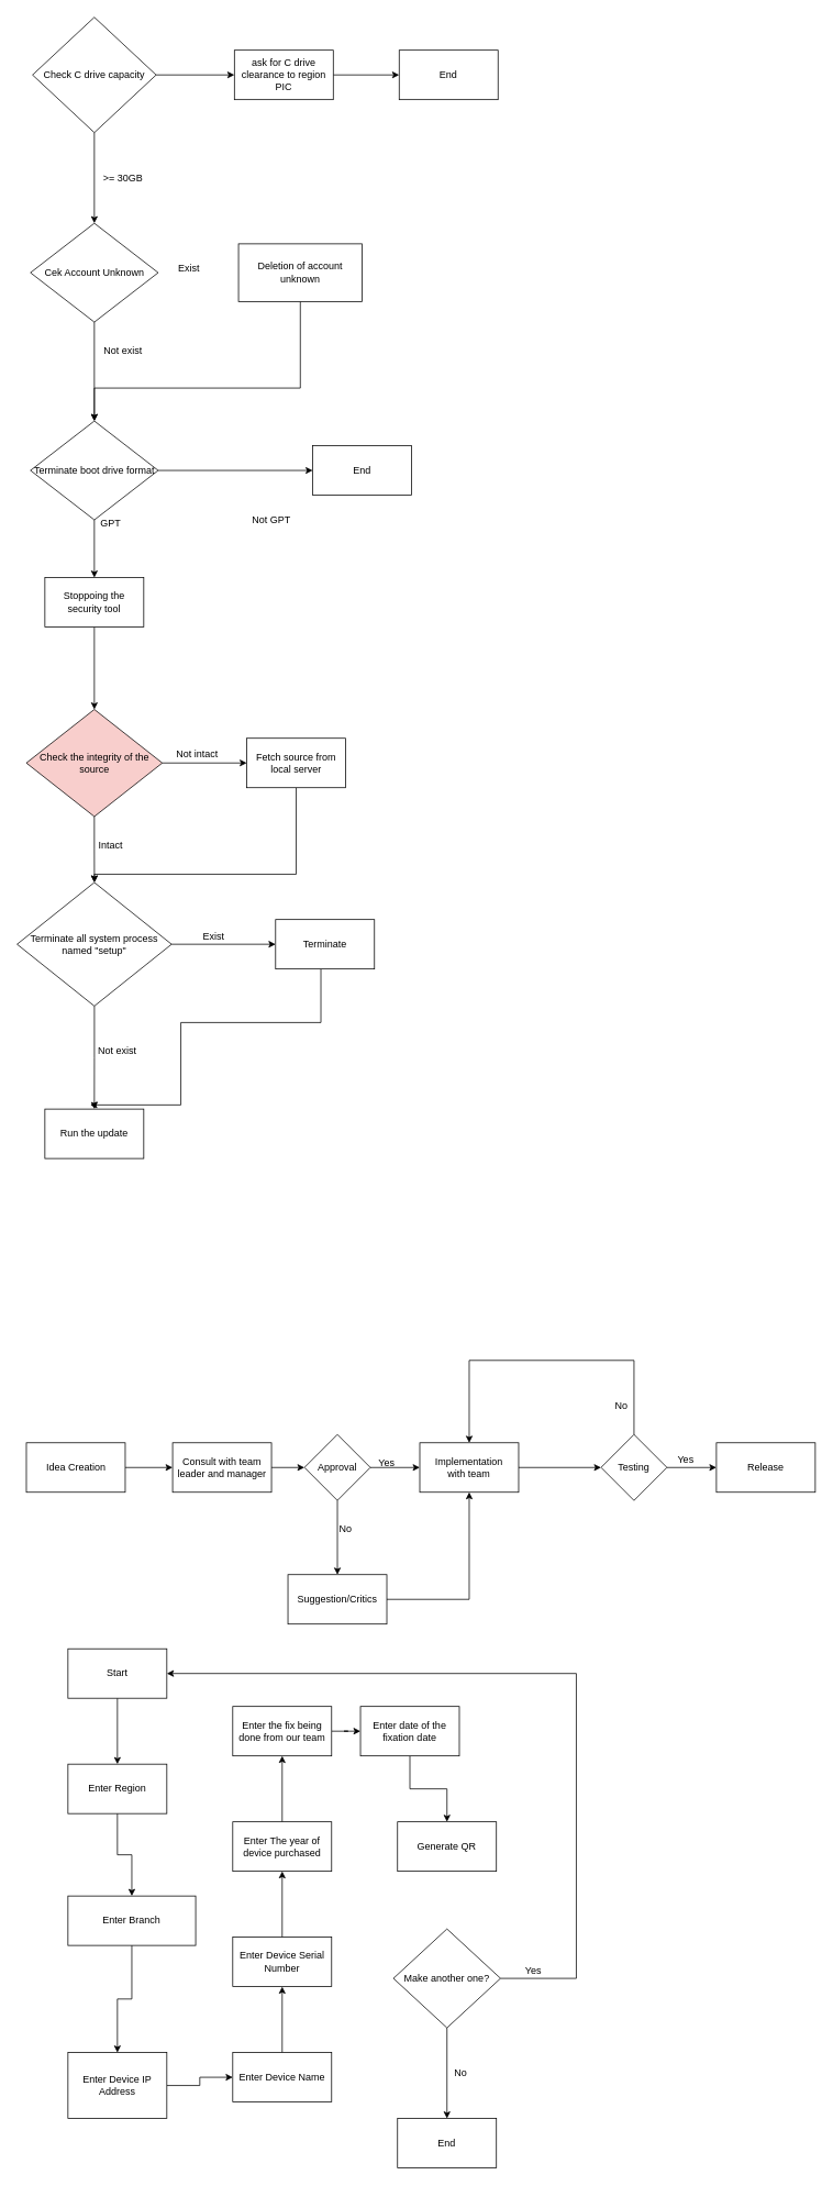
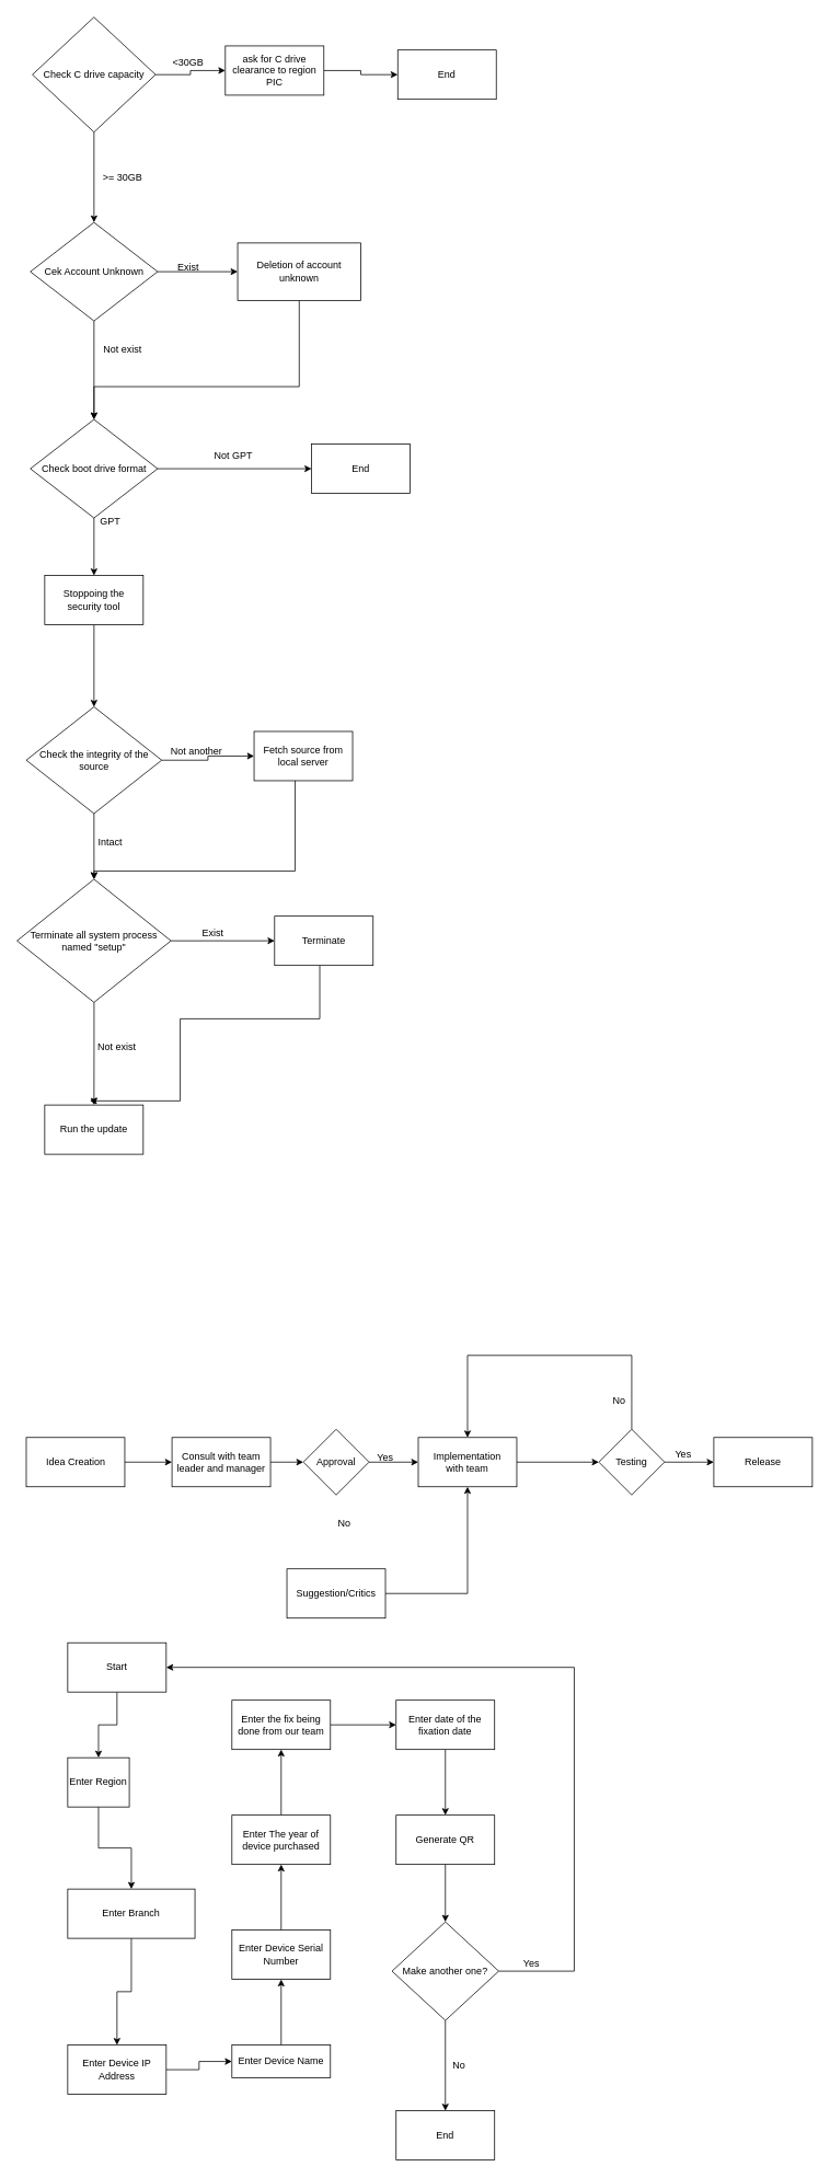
+ <mxCell id="11" value="&amp;lt;30GB" style="text;html=1;strokeColor=none;fillColor=none;align=center;verticalAlign=middle;whiteSpace=wrap;rounded=0;" parent="1" vertex="1"><mxGeometry x="199" y="60" width="60" height="30" as="geometry" /></mxCell>
- <mxCell id="9" value="ask for C drive clearance to region PIC" style="whiteSpace=wrap;html=1;" parent="1" vertex="1"><mxGeometry x="284" y="60" width="120" height="60" as="geometry" /></mxCell>
+ <mxCell id="9" value="ask for C drive clearance to region PIC" style="whiteSpace=wrap;html=1;" parent="1" vertex="1"><mxGeometry x="274" y="55" width="120" height="60" as="geometry" /></mxCell>
+ <mxCell id="5" value="" style="edgeStyle=orthogonalEdgeStyle;rounded=0;orthogonalLoop=1;jettySize=auto;html=1;" parent="1" source="7" target="14" edge="1"><mxGeometry relative="1" as="geometry" /></mxCell>
- <mxCell id="17" value="Terminate boot drive format" style="rhombus;whiteSpace=wrap;html=1;" parent="1" vertex="1"><mxGeometry x="36.5" y="510" width="155" height="120" as="geometry" /></mxCell>
+ <mxCell id="17" value="Check boot drive format" style="rhombus;whiteSpace=wrap;html=1;" parent="1" vertex="1"><mxGeometry x="36.5" y="510" width="155" height="120" as="geometry" /></mxCell>
- <mxCell id="21" value="Not GPT" style="text;html=1;strokeColor=none;fillColor=none;align=center;verticalAlign=middle;whiteSpace=wrap;rounded=0;" parent="1" vertex="1"><mxGeometry x="284" y="615" width="90" height="30" as="geometry" /></mxCell>
+ <mxCell id="21" value="Not GPT" style="text;html=1;strokeColor=none;fillColor=none;align=center;verticalAlign=middle;whiteSpace=wrap;rounded=0;" parent="1" vertex="1"><mxGeometry x="239" y="540" width="90" height="30" as="geometry" /></mxCell>
- <mxCell id="35" value="Not intact" style="text;html=1;strokeColor=none;fillColor=none;align=center;verticalAlign=middle;whiteSpace=wrap;rounded=0;" parent="1" vertex="1"><mxGeometry x="194" y="900" width="90" height="30" as="geometry" /></mxCell>
+ <mxCell id="35" value="Not another" style="text;html=1;strokeColor=none;fillColor=none;align=center;verticalAlign=middle;whiteSpace=wrap;rounded=0;" parent="1" vertex="1"><mxGeometry x="194" y="900" width="90" height="30" as="geometry" /></mxCell>
- <mxCell id="27" value="Check the integrity of the source" style="rhombus;whiteSpace=wrap;html=1;fillColor=#f8cecc;" parent="1" vertex="1"><mxGeometry x="31.5" y="860" width="165" height="130" as="geometry" /></mxCell>
+ <mxCell id="27" value="Check the integrity of the source" style="rhombus;whiteSpace=wrap;html=1;" parent="1" vertex="1"><mxGeometry x="31.5" y="860" width="165" height="130" as="geometry" /></mxCell>
- <mxCell id="29" value="Fetch source from local server" style="whiteSpace=wrap;html=1;" parent="1" vertex="1"><mxGeometry x="299" y="895" width="120" height="60" as="geometry" /></mxCell>
+ <mxCell id="29" value="Fetch source from local server" style="whiteSpace=wrap;html=1;" parent="1" vertex="1"><mxGeometry x="309" y="890" width="120" height="60" as="geometry" /></mxCell>
- <mxCell id="44" value="" style="edgeStyle=orthogonalEdgeStyle;rounded=0;orthogonalLoop=1;jettySize=auto;html=1;" parent="1" source="46" target="48" edge="1"><mxGeometry relative="1" as="geometry" /></mxCell>
- <mxCell id="76" value="Enter date of the fixation date" style="whiteSpace=wrap;html=1;rounded=0;" parent="1" vertex="1"><mxGeometry x="437" y="2070" width="120" height="60" as="geometry" /></mxCell>
+ <mxCell id="76" value="Enter date of the fixation date" style="whiteSpace=wrap;html=1;rounded=0;" parent="1" vertex="1"><mxGeometry x="482" y="2070" width="120" height="60" as="geometry" /></mxCell>
- <mxCell id="62" value="Enter Region" style="rounded=0;whiteSpace=wrap;html=1;" parent="1" vertex="1"><mxGeometry x="82" y="2140" width="120" height="60" as="geometry" /></mxCell>
+ <mxCell id="62" value="Enter Region" style="rounded=0;whiteSpace=wrap;html=1;" parent="1" vertex="1"><mxGeometry x="82" y="2140" width="75" height="60" as="geometry" /></mxCell>
+ <mxCell id="77" value="" style="edgeStyle=orthogonalEdgeStyle;rounded=0;orthogonalLoop=1;jettySize=auto;html=1;" parent="1" source="78" target="81" edge="1"><mxGeometry relative="1" as="geometry" /></mxCell>
- <mxCell id="68" value="Enter Device Name" style="whiteSpace=wrap;html=1;rounded=0;" parent="1" vertex="1"><mxGeometry x="282" y="2490" width="120" height="60" as="geometry" /></mxCell>
+ <mxCell id="68" value="Enter Device Name" style="whiteSpace=wrap;html=1;rounded=0;" parent="1" vertex="1"><mxGeometry x="282" y="2490" width="120" height="40" as="geometry" /></mxCell>
- <mxCell id="66" value="Enter Device IP Address" style="rounded=0;whiteSpace=wrap;html=1;" parent="1" vertex="1"><mxGeometry x="82" y="2490" width="120" height="80" as="geometry" /></mxCell>
+ <mxCell id="66" value="Enter Device IP Address" style="rounded=0;whiteSpace=wrap;html=1;" parent="1" vertex="1"><mxGeometry x="82" y="2490" width="120" height="60" as="geometry" /></mxCell>
